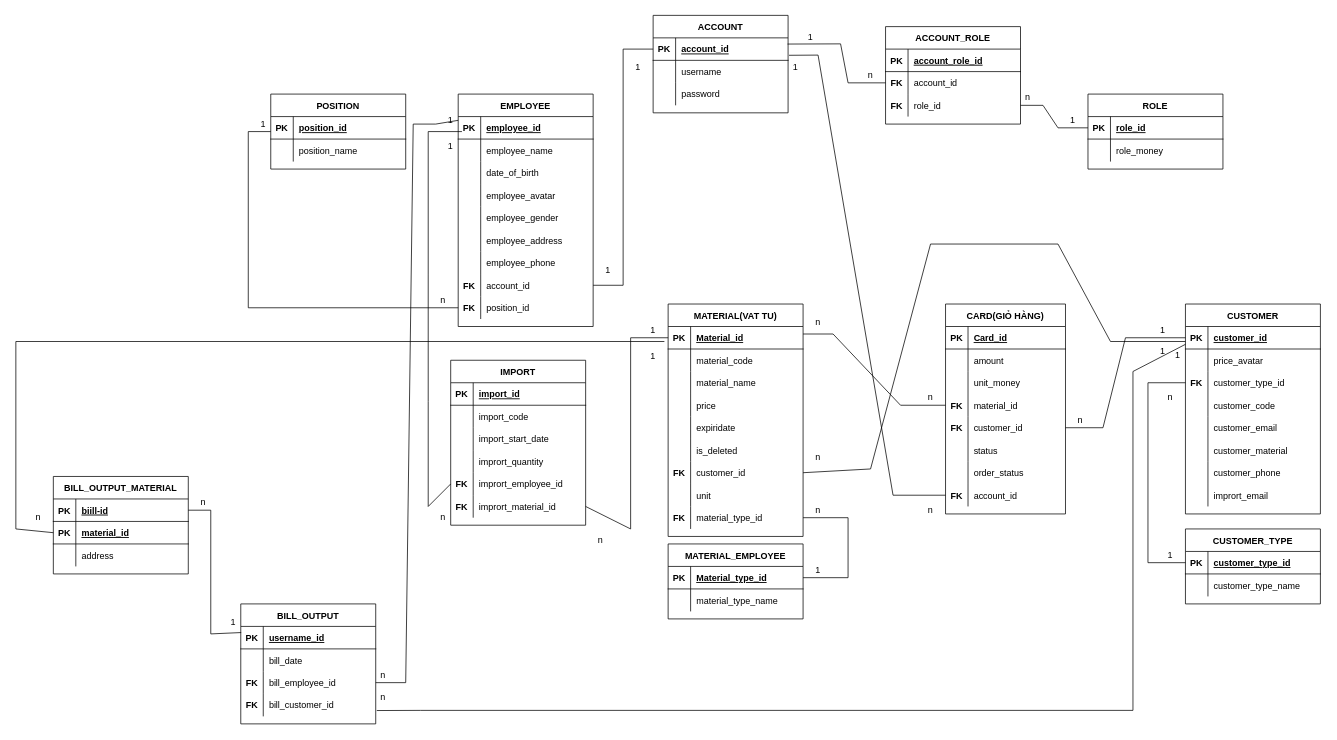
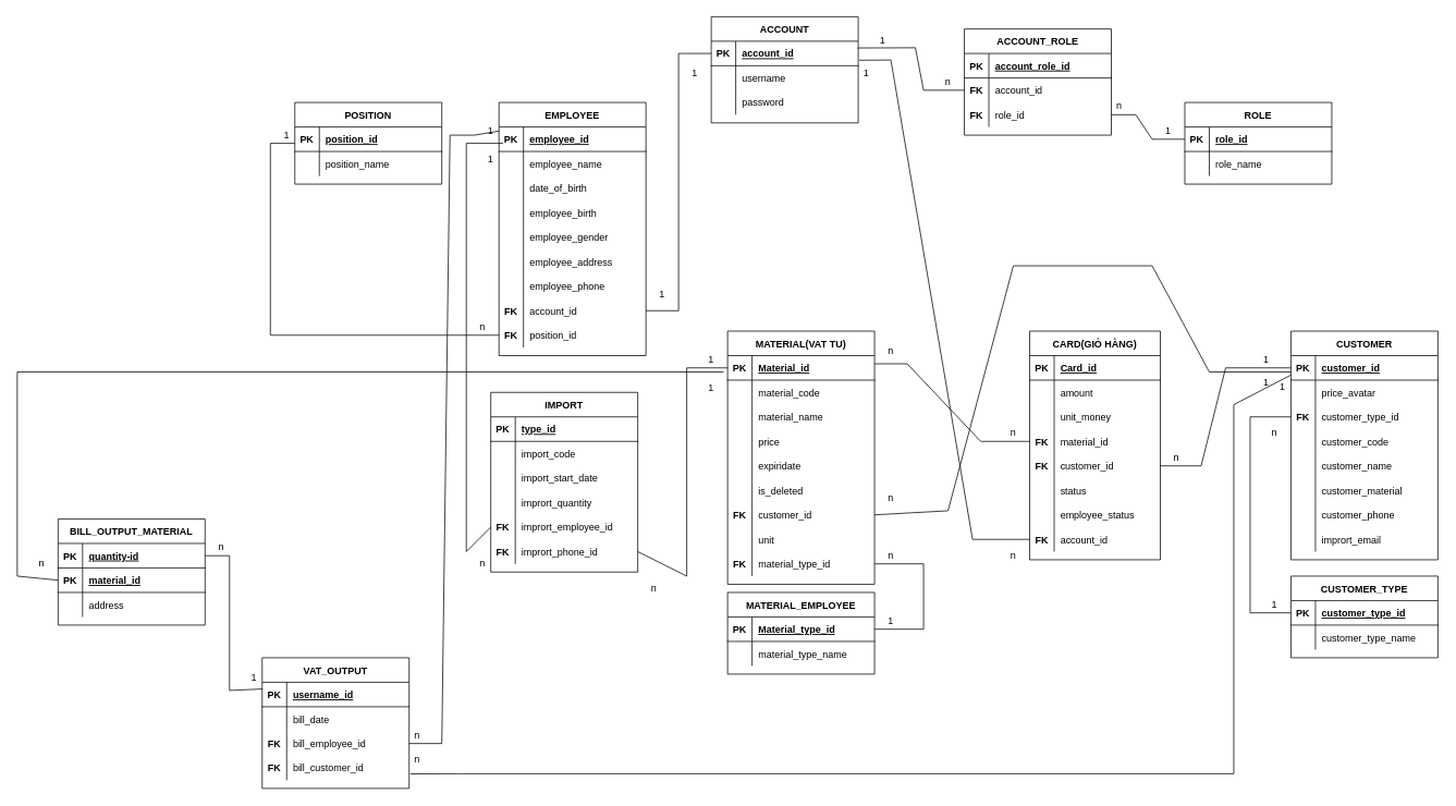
- <mxCell id="155" value="role_money" style="shape=partialRectangle;connectable=0;fillColor=none;top=0;left=0;bottom=0;right=0;align=left;spacingLeft=6;overflow=hidden;" parent="153" vertex="1"><mxGeometry x="30" width="150" height="30" as="geometry"><mxRectangle width="150" height="30" as="alternateBounds" /></mxGeometry></mxCell>
+ <mxCell id="155" value="role_name" style="shape=partialRectangle;connectable=0;fillColor=none;top=0;left=0;bottom=0;right=0;align=left;spacingLeft=6;overflow=hidden;" parent="153" vertex="1"><mxGeometry x="30" width="150" height="30" as="geometry"><mxRectangle width="150" height="30" as="alternateBounds" /></mxGeometry></mxCell>
- <mxCell id="74" value="employee_avatar" style="shape=partialRectangle;connectable=0;fillColor=none;top=0;left=0;bottom=0;right=0;align=left;spacingLeft=6;overflow=hidden;" parent="72" vertex="1"><mxGeometry x="30" width="150" height="30" as="geometry"><mxRectangle width="150" height="30" as="alternateBounds" /></mxGeometry></mxCell>
+ <mxCell id="74" value="employee_birth" style="shape=partialRectangle;connectable=0;fillColor=none;top=0;left=0;bottom=0;right=0;align=left;spacingLeft=6;overflow=hidden;" parent="72" vertex="1"><mxGeometry x="30" width="150" height="30" as="geometry"><mxRectangle width="150" height="30" as="alternateBounds" /></mxGeometry></mxCell>
- <mxCell id="159" value="import_id" style="shape=partialRectangle;connectable=0;fillColor=none;top=0;left=0;bottom=0;right=0;align=left;spacingLeft=6;fontStyle=5;overflow=hidden;" parent="157" vertex="1"><mxGeometry x="30" width="150" height="30" as="geometry"><mxRectangle width="150" height="30" as="alternateBounds" /></mxGeometry></mxCell>
+ <mxCell id="159" value="type_id" style="shape=partialRectangle;connectable=0;fillColor=none;top=0;left=0;bottom=0;right=0;align=left;spacingLeft=6;fontStyle=5;overflow=hidden;" parent="157" vertex="1"><mxGeometry x="30" width="150" height="30" as="geometry"><mxRectangle width="150" height="30" as="alternateBounds" /></mxGeometry></mxCell>
- <mxCell id="112" value="customer_email" style="shape=partialRectangle;connectable=0;fillColor=none;top=0;left=0;bottom=0;right=0;align=left;spacingLeft=6;overflow=hidden;" parent="110" vertex="1"><mxGeometry x="30" width="150" height="30" as="geometry"><mxRectangle width="150" height="30" as="alternateBounds" /></mxGeometry></mxCell>
+ <mxCell id="112" value="customer_name" style="shape=partialRectangle;connectable=0;fillColor=none;top=0;left=0;bottom=0;right=0;align=left;spacingLeft=6;overflow=hidden;" parent="110" vertex="1"><mxGeometry x="30" width="150" height="30" as="geometry"><mxRectangle width="150" height="30" as="alternateBounds" /></mxGeometry></mxCell>
- <mxCell id="23" value="order_status" style="shape=partialRectangle;connectable=0;fillColor=none;top=0;left=0;bottom=0;right=0;align=left;spacingLeft=6;overflow=hidden;" parent="21" vertex="1"><mxGeometry x="30" width="130" height="30" as="geometry"><mxRectangle width="130" height="30" as="alternateBounds" /></mxGeometry></mxCell>
+ <mxCell id="23" value="employee_status" style="shape=partialRectangle;connectable=0;fillColor=none;top=0;left=0;bottom=0;right=0;align=left;spacingLeft=6;overflow=hidden;" parent="21" vertex="1"><mxGeometry x="30" width="130" height="30" as="geometry"><mxRectangle width="130" height="30" as="alternateBounds" /></mxGeometry></mxCell>
- <mxCell id="174" value="imprort_material_id" style="shape=partialRectangle;connectable=0;fillColor=none;top=0;left=0;bottom=0;right=0;align=left;spacingLeft=6;overflow=hidden;" parent="172" vertex="1"><mxGeometry x="30" width="150" height="30" as="geometry"><mxRectangle width="150" height="30" as="alternateBounds" /></mxGeometry></mxCell>
+ <mxCell id="174" value="imprort_phone_id" style="shape=partialRectangle;connectable=0;fillColor=none;top=0;left=0;bottom=0;right=0;align=left;spacingLeft=6;overflow=hidden;" parent="172" vertex="1"><mxGeometry x="30" width="150" height="30" as="geometry"><mxRectangle width="150" height="30" as="alternateBounds" /></mxGeometry></mxCell>
- <mxCell id="227" value="biill-id" style="shape=partialRectangle;connectable=0;fillColor=none;top=0;left=0;bottom=0;right=0;align=left;spacingLeft=6;fontStyle=5;overflow=hidden;" parent="225" vertex="1"><mxGeometry x="30" width="150" height="30" as="geometry"><mxRectangle width="150" height="30" as="alternateBounds" /></mxGeometry></mxCell>
+ <mxCell id="227" value="quantity-id" style="shape=partialRectangle;connectable=0;fillColor=none;top=0;left=0;bottom=0;right=0;align=left;spacingLeft=6;fontStyle=5;overflow=hidden;" parent="225" vertex="1"><mxGeometry x="30" width="150" height="30" as="geometry"><mxRectangle width="150" height="30" as="alternateBounds" /></mxGeometry></mxCell>
- <mxCell id="211" value="BILL_OUTPUT" style="shape=table;startSize=30;container=1;collapsible=1;childLayout=tableLayout;fixedRows=1;rowLines=0;fontStyle=1;align=center;resizeLast=1;" parent="1" vertex="1"><mxGeometry x="320" y="805" width="180" height="160" as="geometry" /></mxCell>
+ <mxCell id="211" value="VAT_OUTPUT" style="shape=table;startSize=30;container=1;collapsible=1;childLayout=tableLayout;fixedRows=1;rowLines=0;fontStyle=1;align=center;resizeLast=1;" parent="1" vertex="1"><mxGeometry x="320" y="805" width="180" height="160" as="geometry" /></mxCell>
